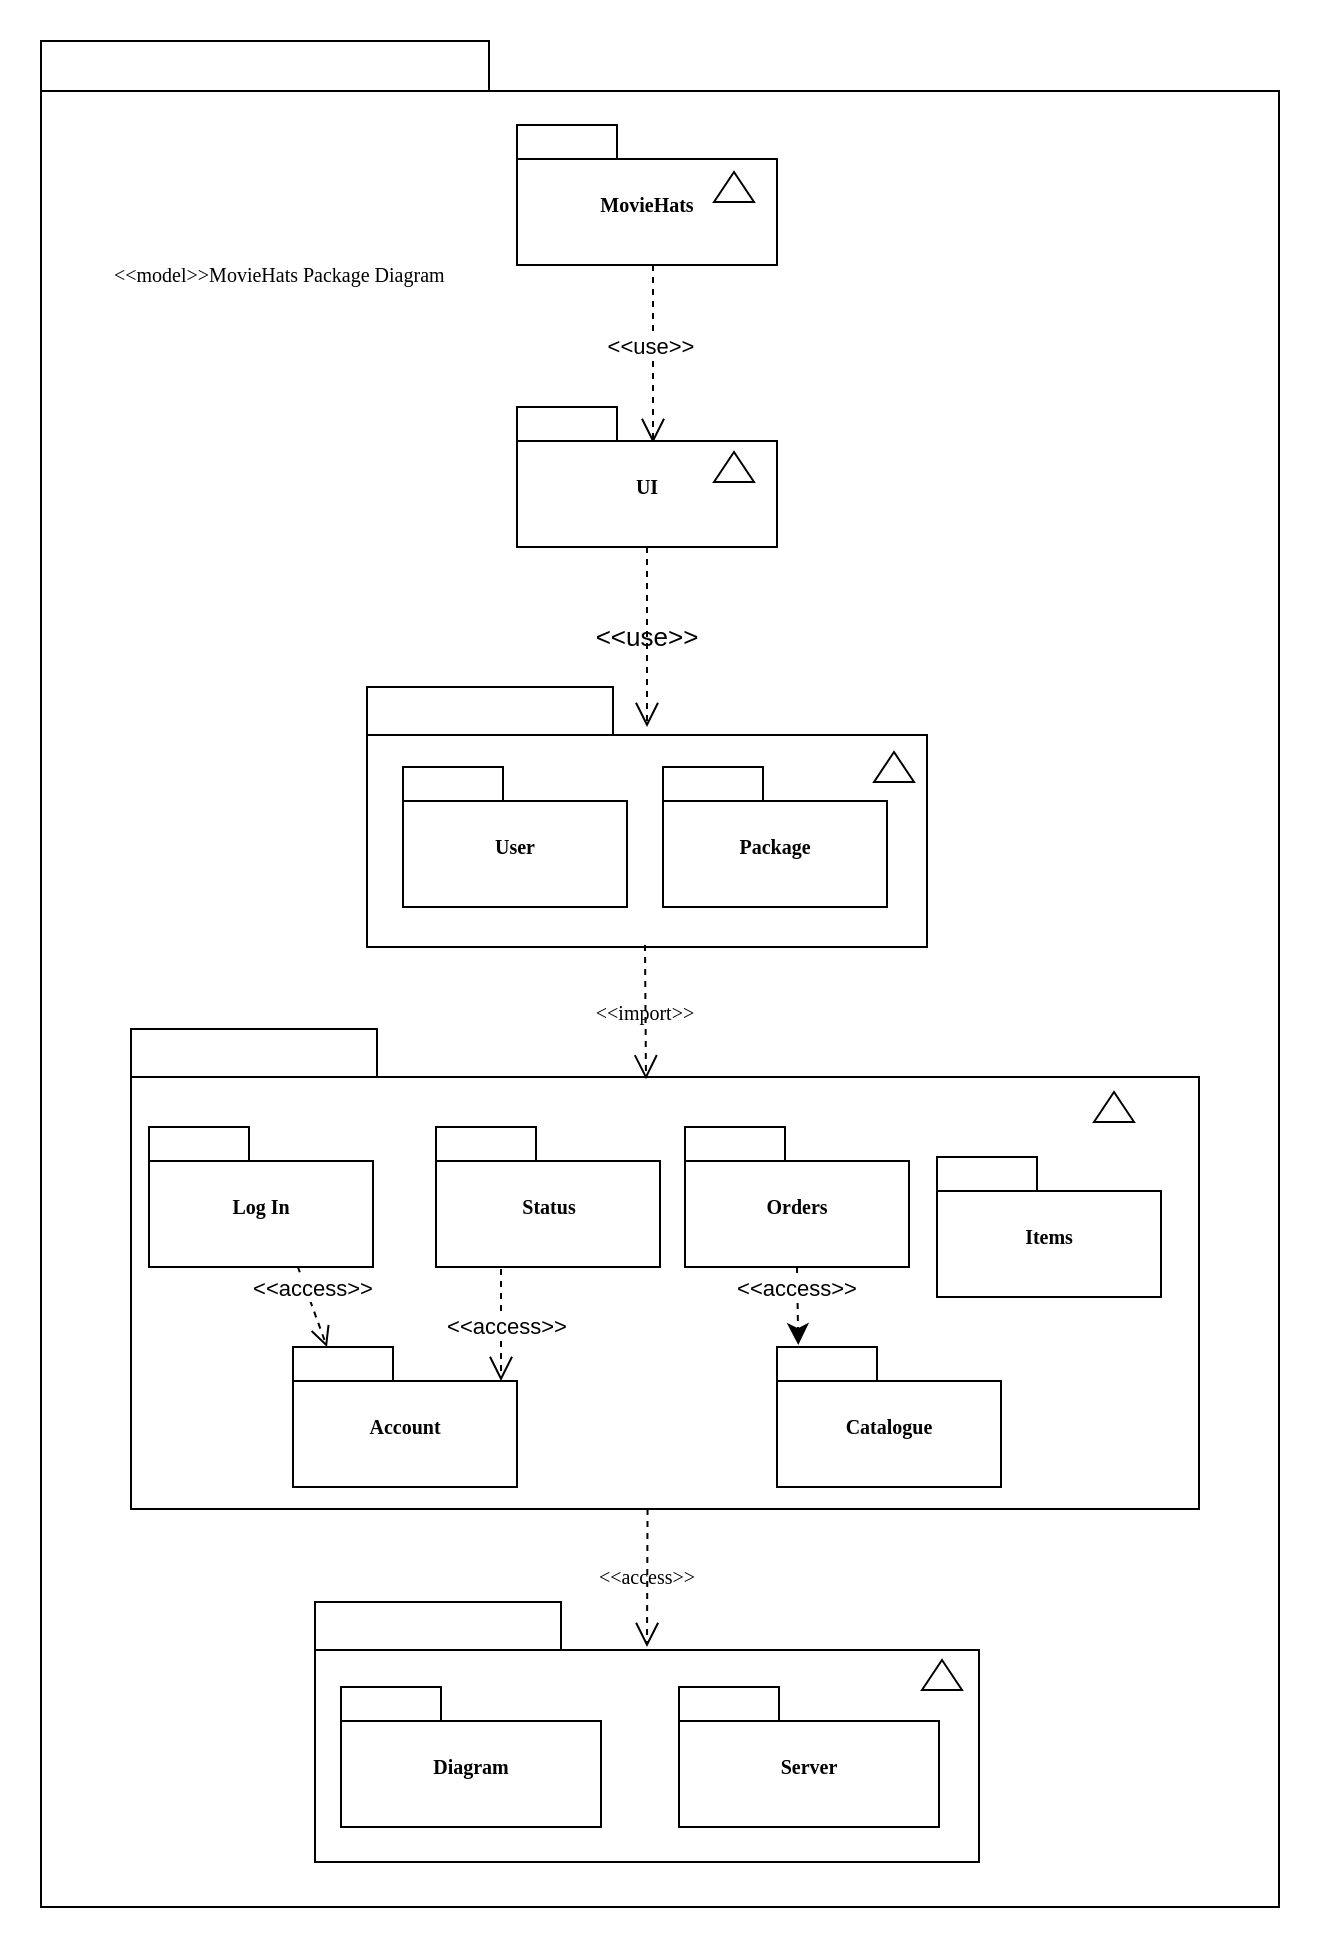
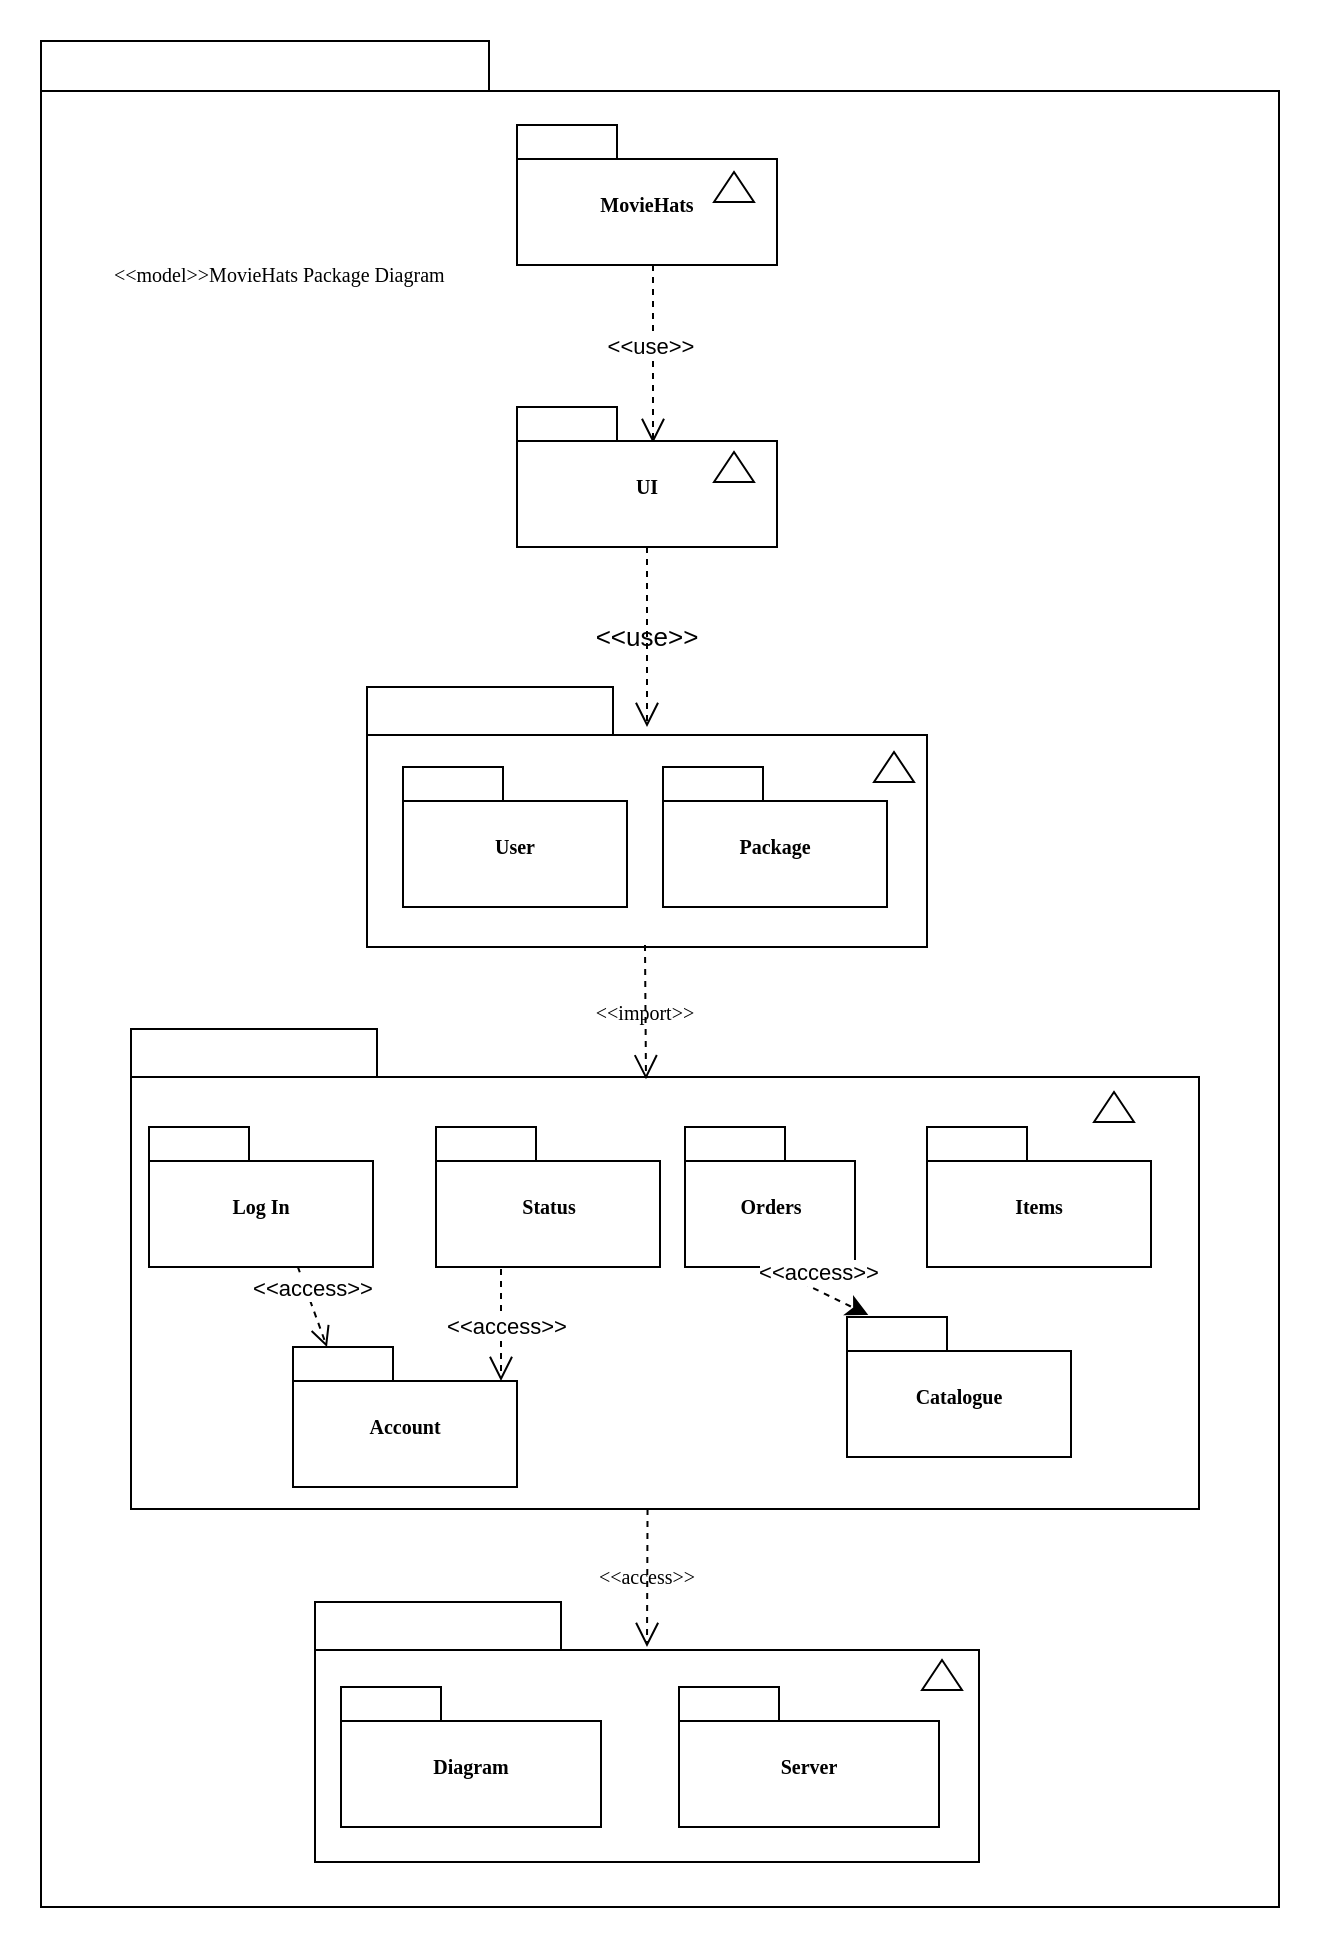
- <mxCell id="15" value="Orders" style="shape=folder;fontStyle=1;spacingTop=10;tabWidth=50;tabHeight=17;tabPosition=left;html=1;rounded=0;shadow=0;comic=0;labelBackgroundColor=none;strokeColor=#000000;strokeWidth=1;fillColor=#ffffff;fontFamily=Verdana;fontSize=10;fontColor=#000000;align=center;" parent="1" vertex="1"><mxGeometry x="342" y="563" width="112" height="70" as="geometry" /></mxCell>
+ <mxCell id="15" value="Orders" style="shape=folder;fontStyle=1;spacingTop=10;tabWidth=50;tabHeight=17;tabPosition=left;html=1;rounded=0;shadow=0;comic=0;labelBackgroundColor=none;strokeColor=#000000;strokeWidth=1;fillColor=#ffffff;fontFamily=Verdana;fontSize=10;fontColor=#000000;align=center;" parent="1" vertex="1"><mxGeometry x="342" y="563" width="85" height="70" as="geometry" /></mxCell>
- <mxCell id="16" value="Items" style="shape=folder;fontStyle=1;spacingTop=10;tabWidth=50;tabHeight=17;tabPosition=left;html=1;rounded=0;shadow=0;comic=0;labelBackgroundColor=none;strokeColor=#000000;strokeWidth=1;fillColor=#ffffff;fontFamily=Verdana;fontSize=10;fontColor=#000000;align=center;" parent="1" vertex="1"><mxGeometry x="468" y="578" width="112" height="70" as="geometry" /></mxCell>
+ <mxCell id="16" value="Items" style="shape=folder;fontStyle=1;spacingTop=10;tabWidth=50;tabHeight=17;tabPosition=left;html=1;rounded=0;shadow=0;comic=0;labelBackgroundColor=none;strokeColor=#000000;strokeWidth=1;fillColor=#ffffff;fontFamily=Verdana;fontSize=10;fontColor=#000000;align=center;" parent="1" vertex="1"><mxGeometry x="463" y="563" width="112" height="70" as="geometry" /></mxCell>
- <mxCell id="20" value="Catalogue" style="shape=folder;fontStyle=1;spacingTop=10;tabWidth=50;tabHeight=17;tabPosition=left;html=1;rounded=0;shadow=0;comic=0;labelBackgroundColor=none;strokeWidth=1;fontFamily=Verdana;fontSize=10;align=center;" parent="1" vertex="1"><mxGeometry x="388" y="673" width="112" height="70" as="geometry" /></mxCell>
+ <mxCell id="20" value="Catalogue" style="shape=folder;fontStyle=1;spacingTop=10;tabWidth=50;tabHeight=17;tabPosition=left;html=1;rounded=0;shadow=0;comic=0;labelBackgroundColor=none;strokeWidth=1;fontFamily=Verdana;fontSize=10;align=center;" parent="1" vertex="1"><mxGeometry x="423" y="658" width="112" height="70" as="geometry" /></mxCell>
